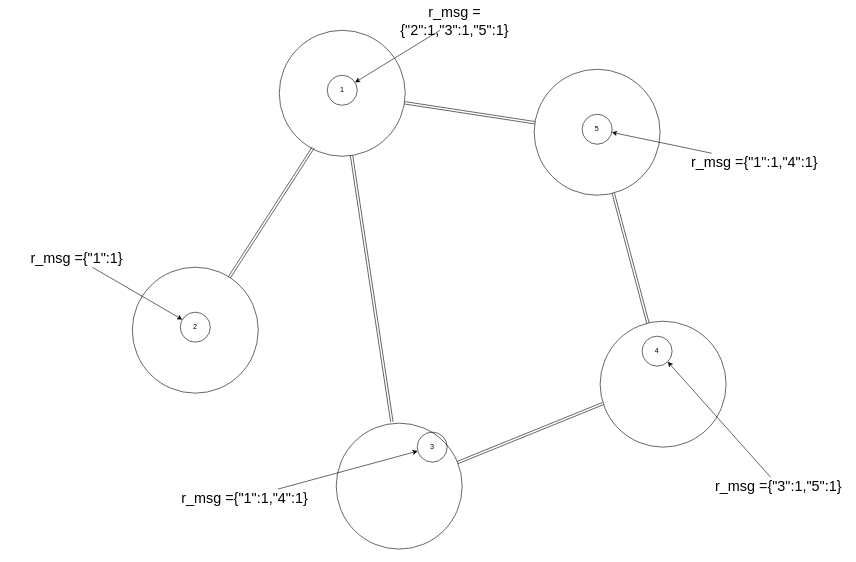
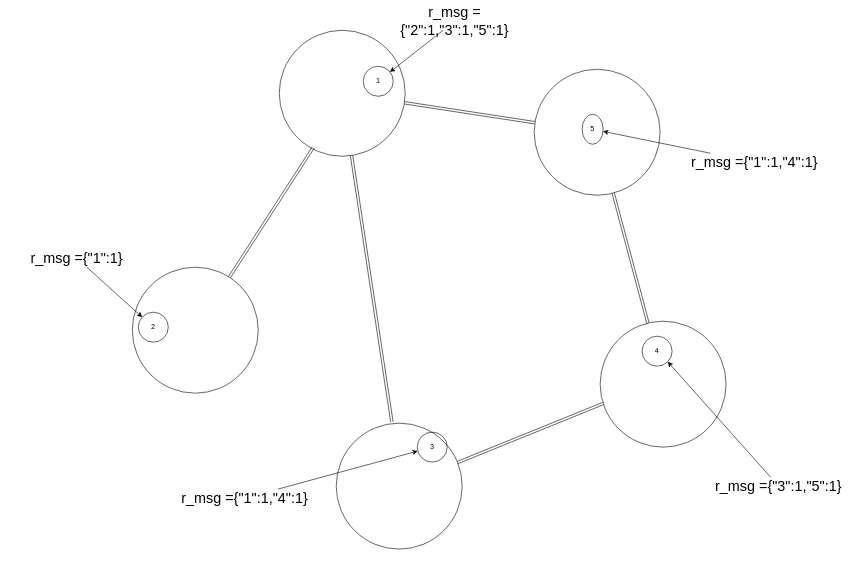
- <mxCell id="43" value="1" style="ellipse;whiteSpace=wrap;html=1;aspect=fixed;strokeColor=default;fillColor=none;" parent="41" vertex="1"><mxGeometry x="80" y="75" width="50" height="50" as="geometry" /></mxCell>
+ <mxCell id="43" value="1" style="ellipse;whiteSpace=wrap;html=1;aspect=fixed;strokeColor=default;fillColor=none;" parent="41" vertex="1"><mxGeometry x="140" y="60" width="50" height="50" as="geometry" /></mxCell>
- <mxCell id="55" value="5" style="ellipse;whiteSpace=wrap;html=1;aspect=fixed;strokeColor=default;fillColor=none;" parent="53" vertex="1"><mxGeometry x="80" y="75" width="50" height="50" as="geometry" /></mxCell>
+ <mxCell id="55" value="5" style="ellipse;whiteSpace=wrap;html=1;aspect=fixed;strokeColor=default;fillColor=none;" parent="53" vertex="1"><mxGeometry x="80" y="75" width="35" height="50" as="geometry" /></mxCell>
- <mxCell id="46" value="2" style="ellipse;whiteSpace=wrap;html=1;aspect=fixed;strokeColor=default;fillColor=none;" parent="44" vertex="1"><mxGeometry x="80" y="75" width="50" height="50" as="geometry" /></mxCell>
+ <mxCell id="46" value="2" style="ellipse;whiteSpace=wrap;html=1;aspect=fixed;strokeColor=default;fillColor=none;" parent="44" vertex="1"><mxGeometry x="10" y="75" width="50" height="50" as="geometry" /></mxCell>
